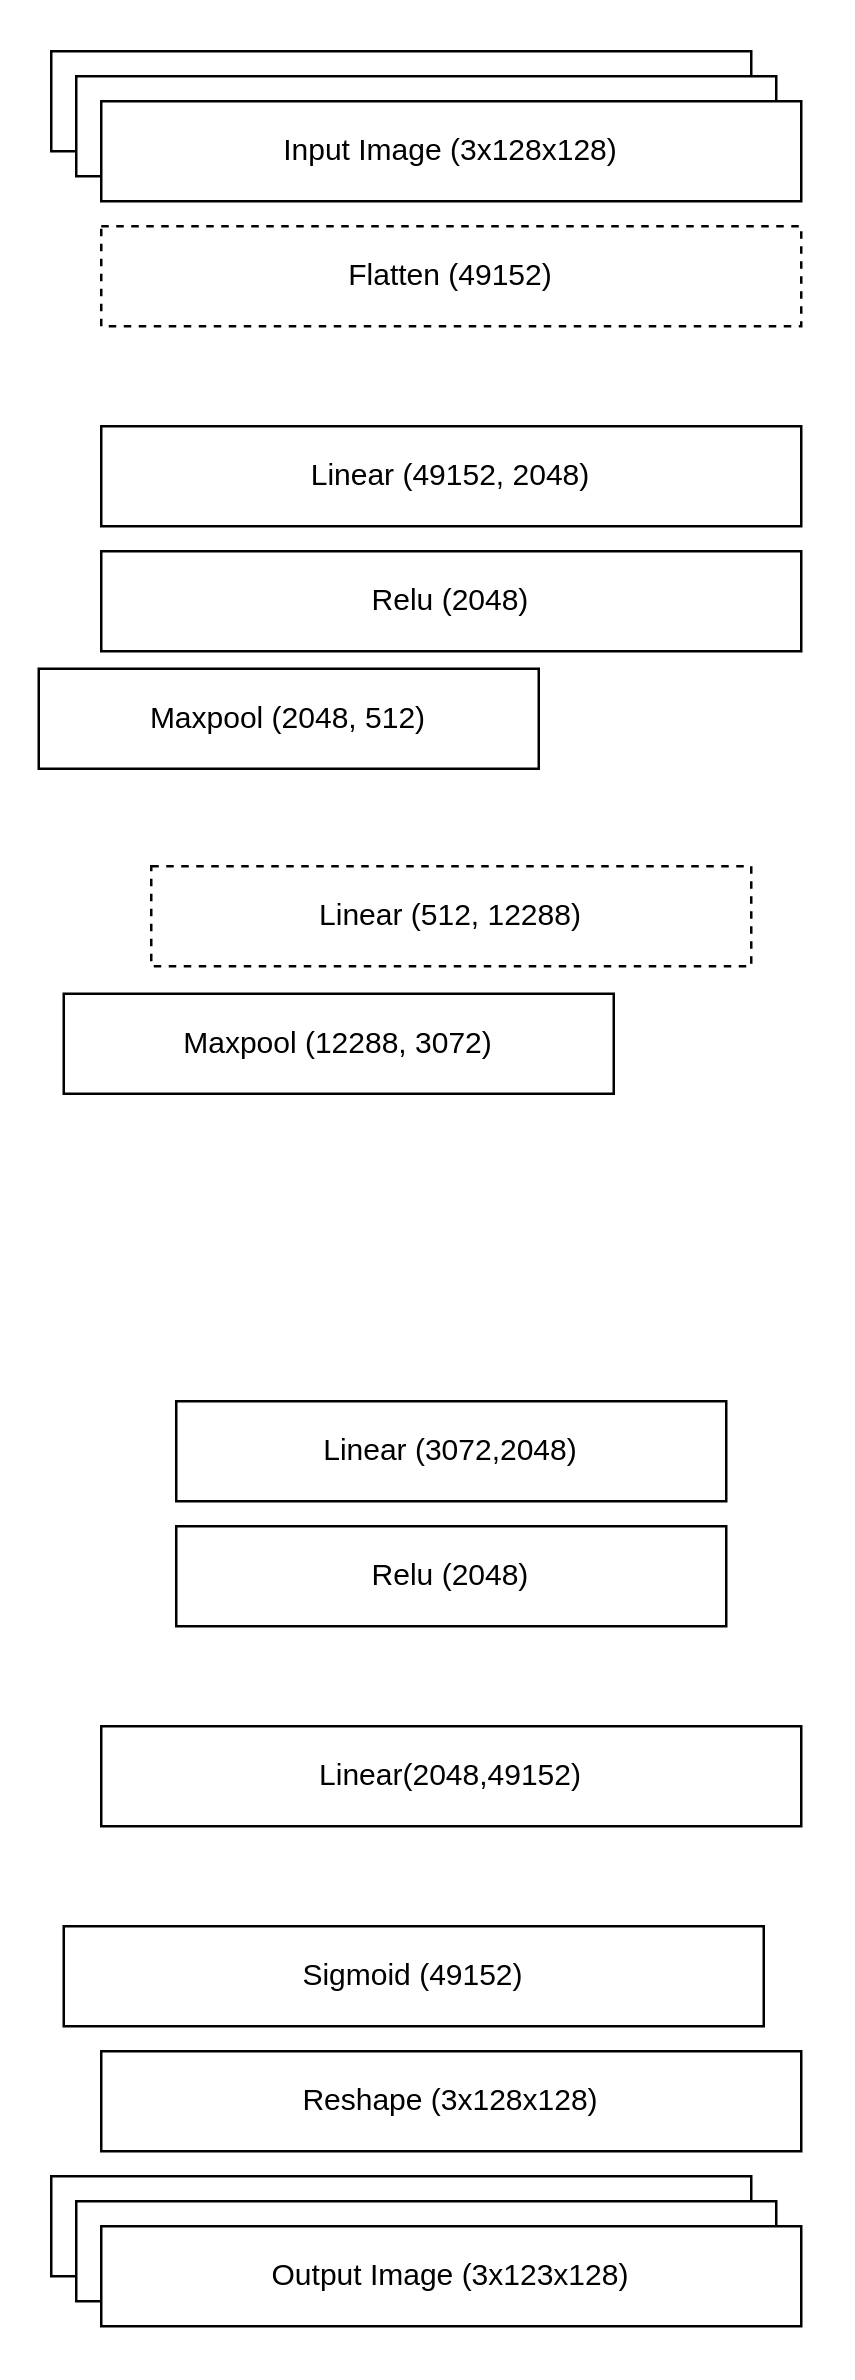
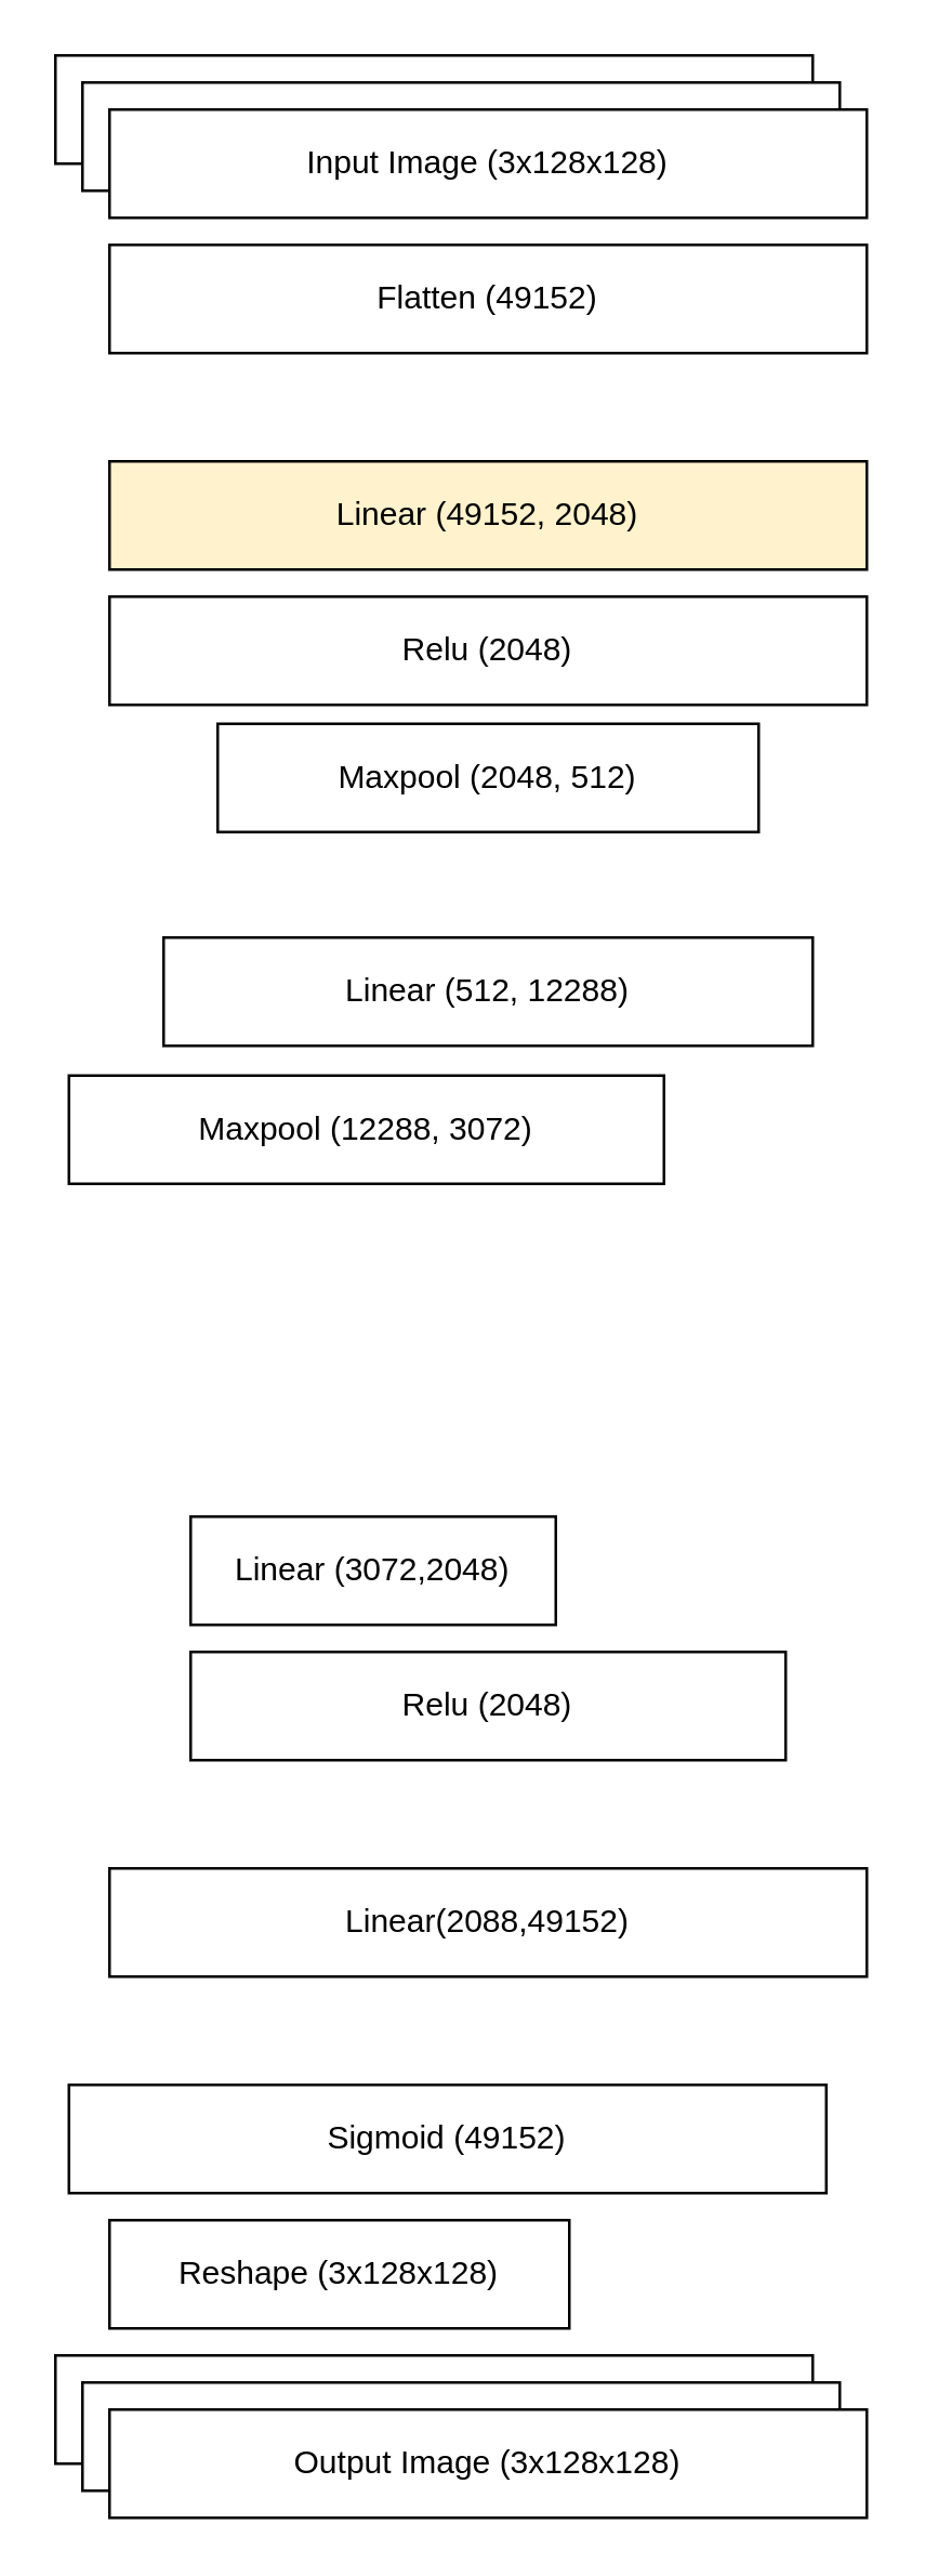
- <mxCell id="5" value="Flatten (49152)" style="rounded=0;whiteSpace=wrap;html=1;dashed=1;" vertex="1" parent="1"><mxGeometry x="40" y="90" width="280" height="40" as="geometry" /></mxCell>
+ <mxCell id="5" value="Flatten (49152)" style="rounded=0;whiteSpace=wrap;html=1;" vertex="1" parent="1"><mxGeometry x="40" y="90" width="280" height="40" as="geometry" /></mxCell>
- <mxCell id="6" value="Linear (49152, 2048)" style="rounded=0;whiteSpace=wrap;html=1;" vertex="1" parent="1"><mxGeometry x="40" y="170" width="280" height="40" as="geometry" /></mxCell>
+ <mxCell id="6" value="Linear (49152, 2048)" style="rounded=0;whiteSpace=wrap;html=1;fillColor=#fff2cc;" vertex="1" parent="1"><mxGeometry x="40" y="170" width="280" height="40" as="geometry" /></mxCell>
- <mxCell id="7" value="Maxpool (2048, 512)" style="rounded=0;whiteSpace=wrap;html=1;" vertex="1" parent="1"><mxGeometry x="15" y="267" width="200" height="40" as="geometry" /></mxCell>
+ <mxCell id="7" value="Maxpool (2048, 512)" style="rounded=0;whiteSpace=wrap;html=1;" vertex="1" parent="1"><mxGeometry x="80" y="267" width="200" height="40" as="geometry" /></mxCell>
- <mxCell id="8" value="Linear (512, 12288)" style="rounded=0;whiteSpace=wrap;html=1;dashed=1;" vertex="1" parent="1"><mxGeometry x="60" y="346" width="240" height="40" as="geometry" /></mxCell>
+ <mxCell id="8" value="Linear (512, 12288)" style="rounded=0;whiteSpace=wrap;html=1;" vertex="1" parent="1"><mxGeometry x="60" y="346" width="240" height="40" as="geometry" /></mxCell>
- <mxCell id="11" value="Linear (3072,2048)" style="rounded=0;whiteSpace=wrap;html=1;" vertex="1" parent="1"><mxGeometry x="70" y="560" width="220" height="40" as="geometry" /></mxCell>
+ <mxCell id="11" value="Linear (3072,2048)" style="rounded=0;whiteSpace=wrap;html=1;" vertex="1" parent="1"><mxGeometry x="70" y="560" width="135" height="40" as="geometry" /></mxCell>
- <mxCell id="13" value="Linear(2048,49152)" style="rounded=0;whiteSpace=wrap;html=1;" vertex="1" parent="1"><mxGeometry x="40" y="690" width="280" height="40" as="geometry" /></mxCell>
+ <mxCell id="13" value="Linear(2088,49152)" style="rounded=0;whiteSpace=wrap;html=1;" vertex="1" parent="1"><mxGeometry x="40" y="690" width="280" height="40" as="geometry" /></mxCell>
- <mxCell id="15" value="Reshape (3x128x128)" style="rounded=0;whiteSpace=wrap;html=1;" vertex="1" parent="1"><mxGeometry x="40" y="820" width="280" height="40" as="geometry" /></mxCell>
+ <mxCell id="15" value="Reshape (3x128x128)" style="rounded=0;whiteSpace=wrap;html=1;" vertex="1" parent="1"><mxGeometry x="40" y="820" width="170" height="40" as="geometry" /></mxCell>
- <mxCell id="18" value="Output Image (3x123x128)" style="rounded=0;whiteSpace=wrap;html=1;" vertex="1" parent="1"><mxGeometry x="40" y="890" width="280" height="40" as="geometry" /></mxCell>
+ <mxCell id="18" value="Output Image (3x128x128)" style="rounded=0;whiteSpace=wrap;html=1;" vertex="1" parent="1"><mxGeometry x="40" y="890" width="280" height="40" as="geometry" /></mxCell>
